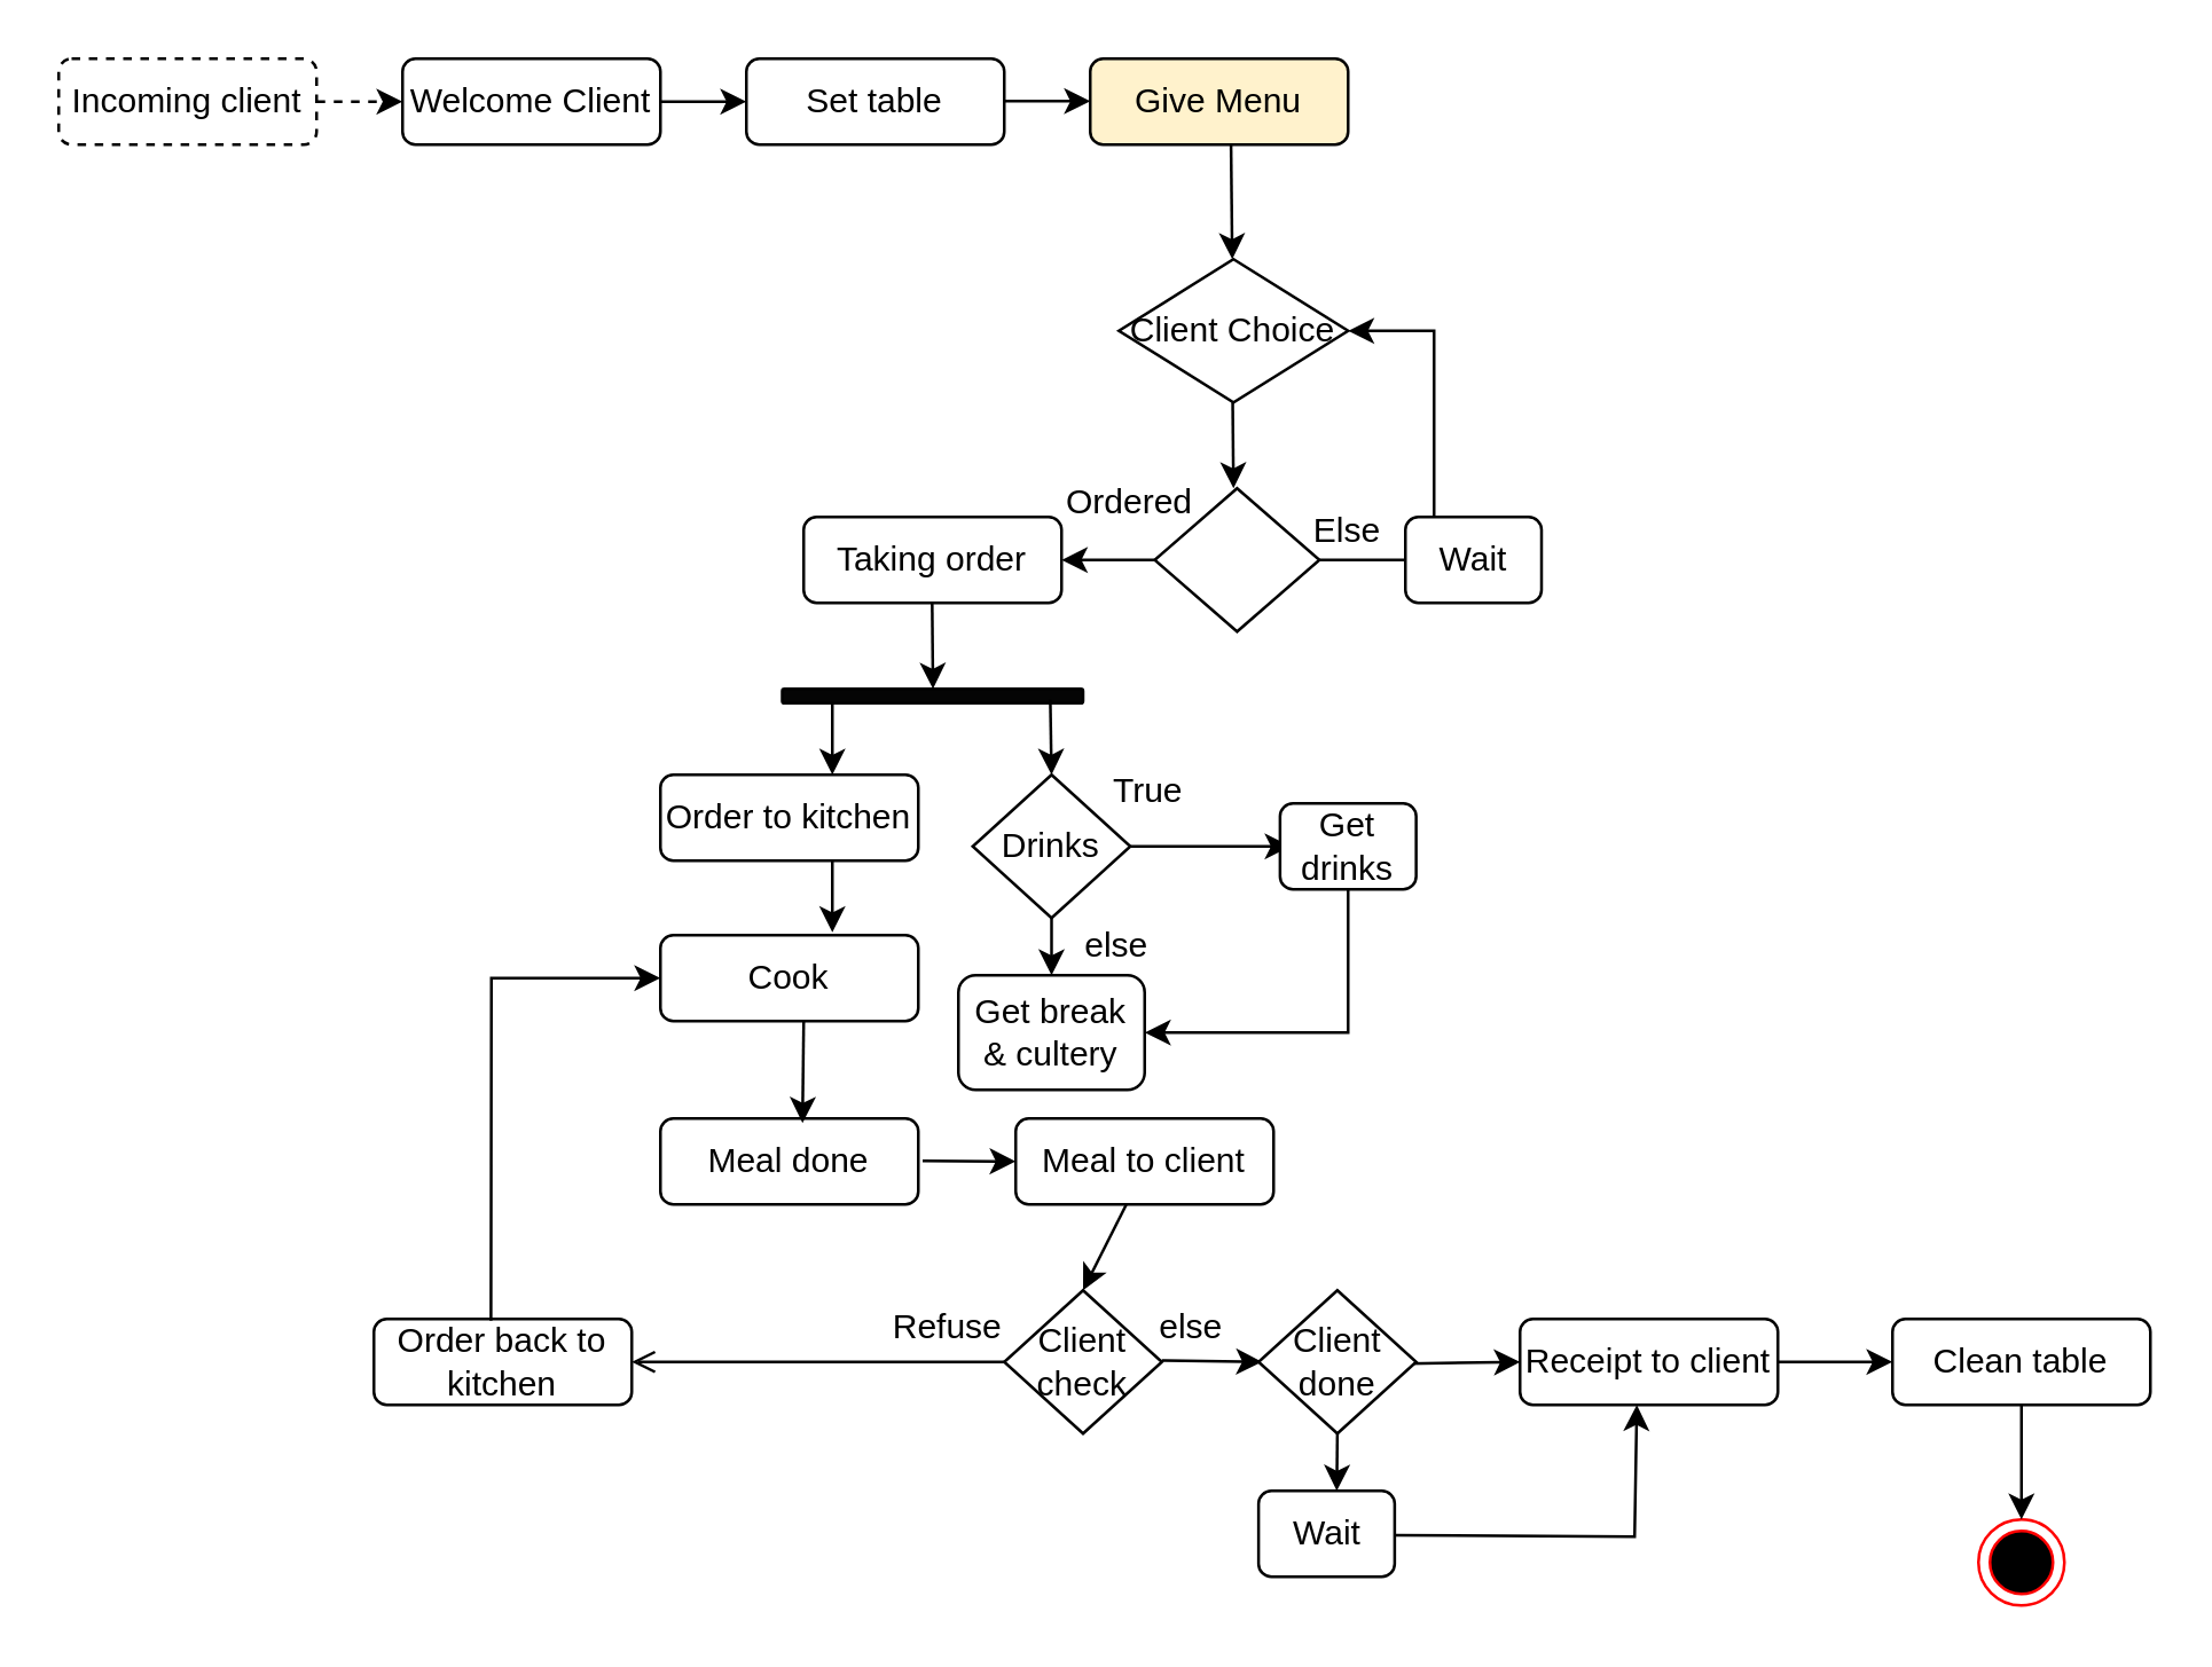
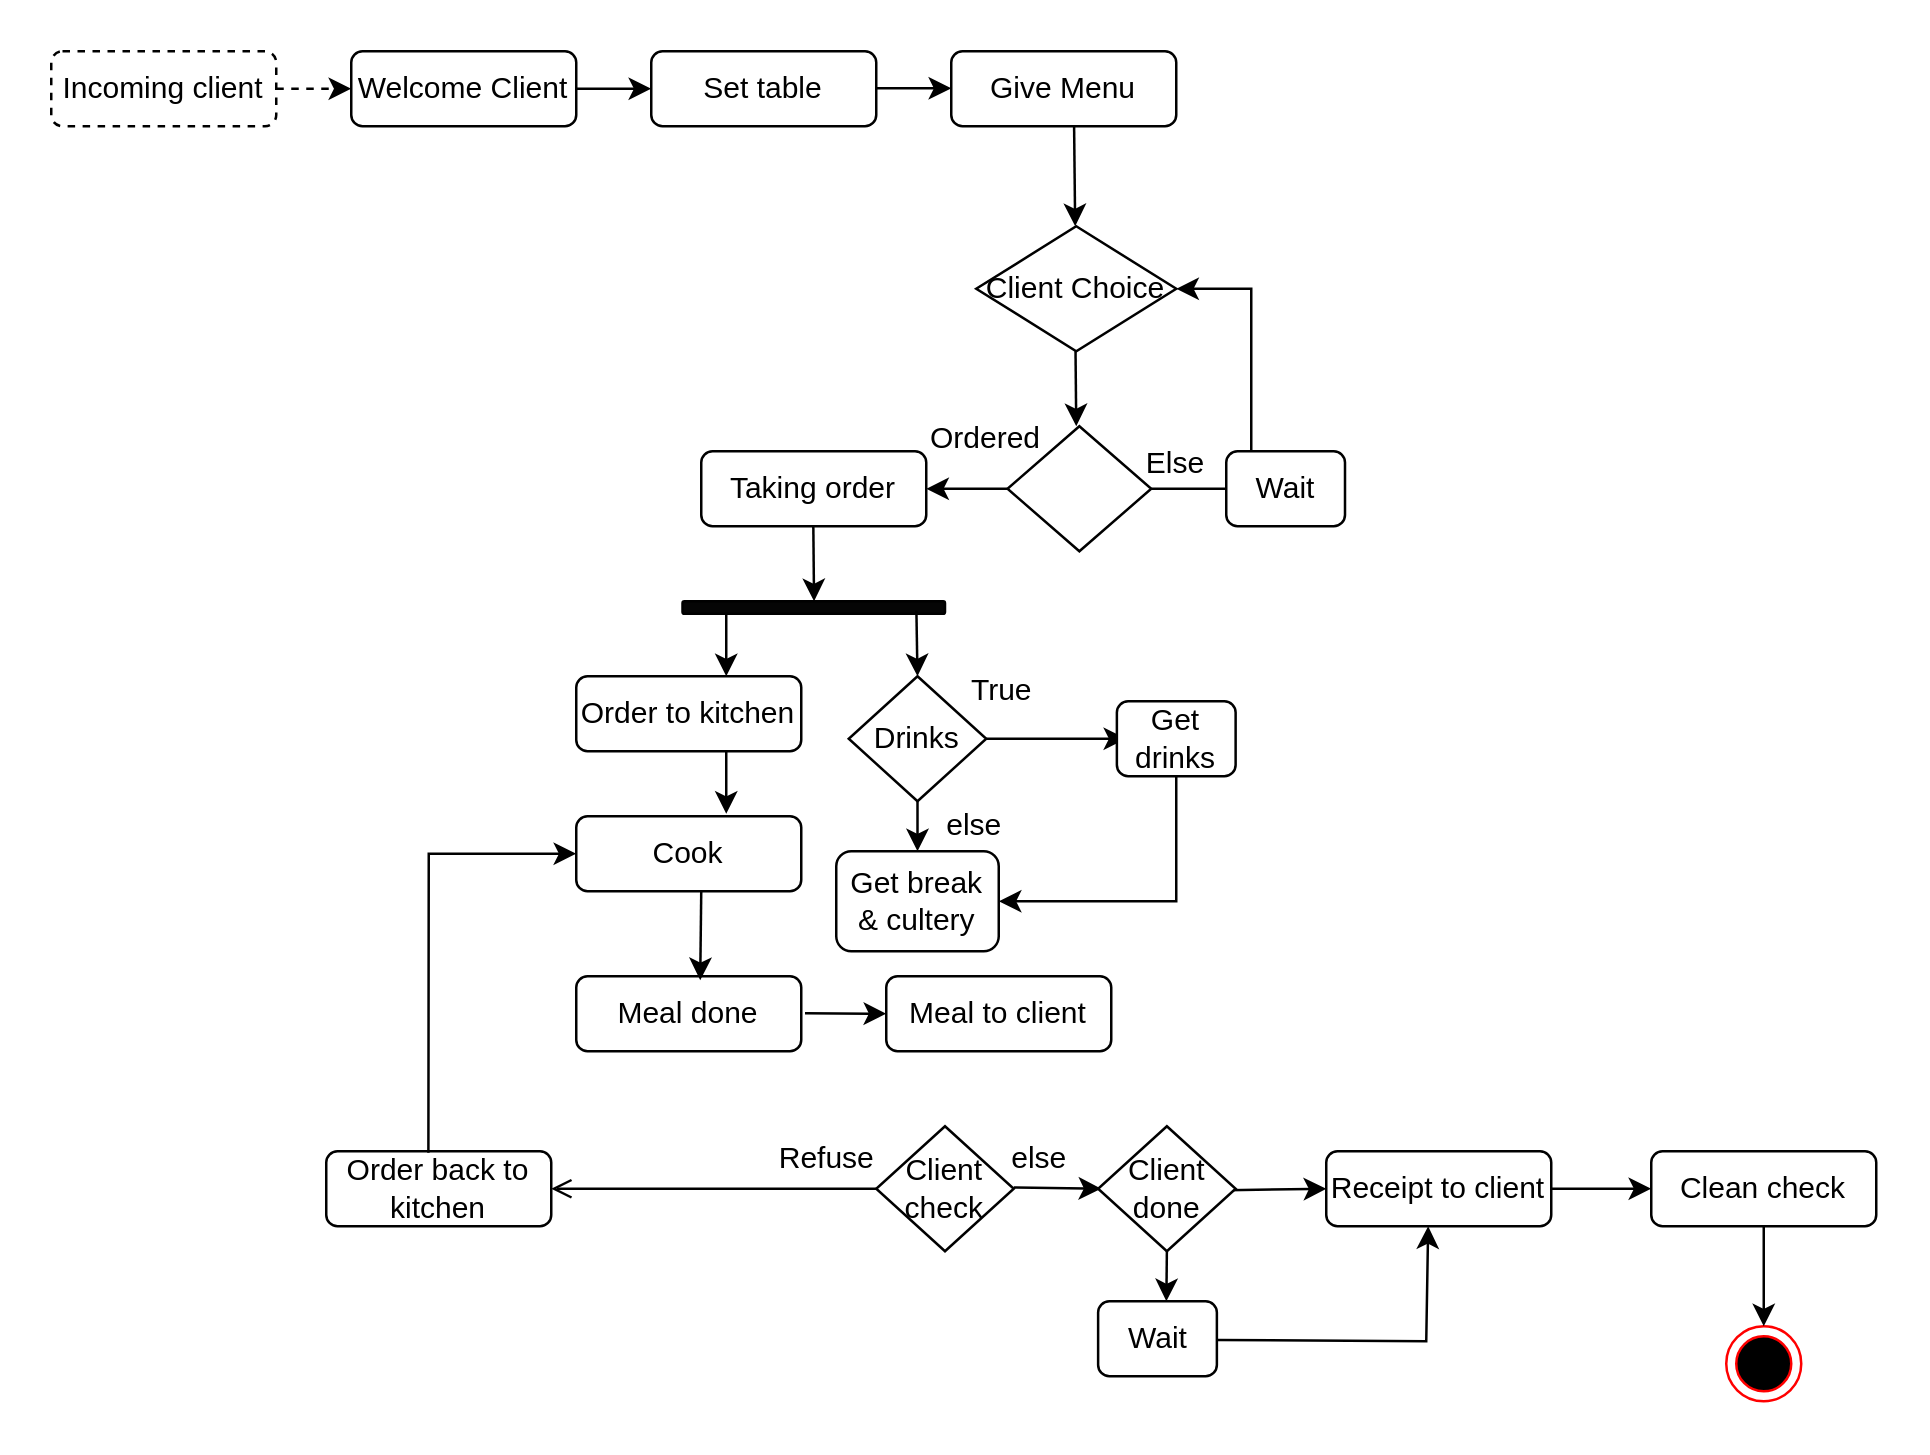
- <mxCell id="8" value="Give Menu" style="rounded=1;whiteSpace=wrap;html=1;fillColor=#fff2cc;" vertex="1" parent="1"><mxGeometry x="380" y="20" width="90" height="30" as="geometry" /></mxCell>
+ <mxCell id="8" value="Give Menu" style="rounded=1;whiteSpace=wrap;html=1;" vertex="1" parent="1"><mxGeometry x="380" y="20" width="90" height="30" as="geometry" /></mxCell>
- <mxCell id="39" value="" style="endArrow=classic;html=1;rounded=0;entryX=0.5;entryY=0;entryDx=0;entryDy=0;exitX=0.429;exitY=1;exitDx=0;exitDy=0;exitPerimeter=0;" edge="1" parent="1" source="36" target="38"><mxGeometry width="50" height="50" relative="1" as="geometry"><mxPoint x="240" y="420" as="sourcePoint" /><mxPoint x="290" y="370" as="targetPoint" /></mxGeometry></mxCell>
- <mxCell id="47" value="Clean table" style="rounded=1;whiteSpace=wrap;html=1;" vertex="1" parent="1"><mxGeometry x="660" y="460" width="90" height="30" as="geometry" /></mxCell>
+ <mxCell id="47" value="Clean check" style="rounded=1;whiteSpace=wrap;html=1;" vertex="1" parent="1"><mxGeometry x="660" y="460" width="90" height="30" as="geometry" /></mxCell>
